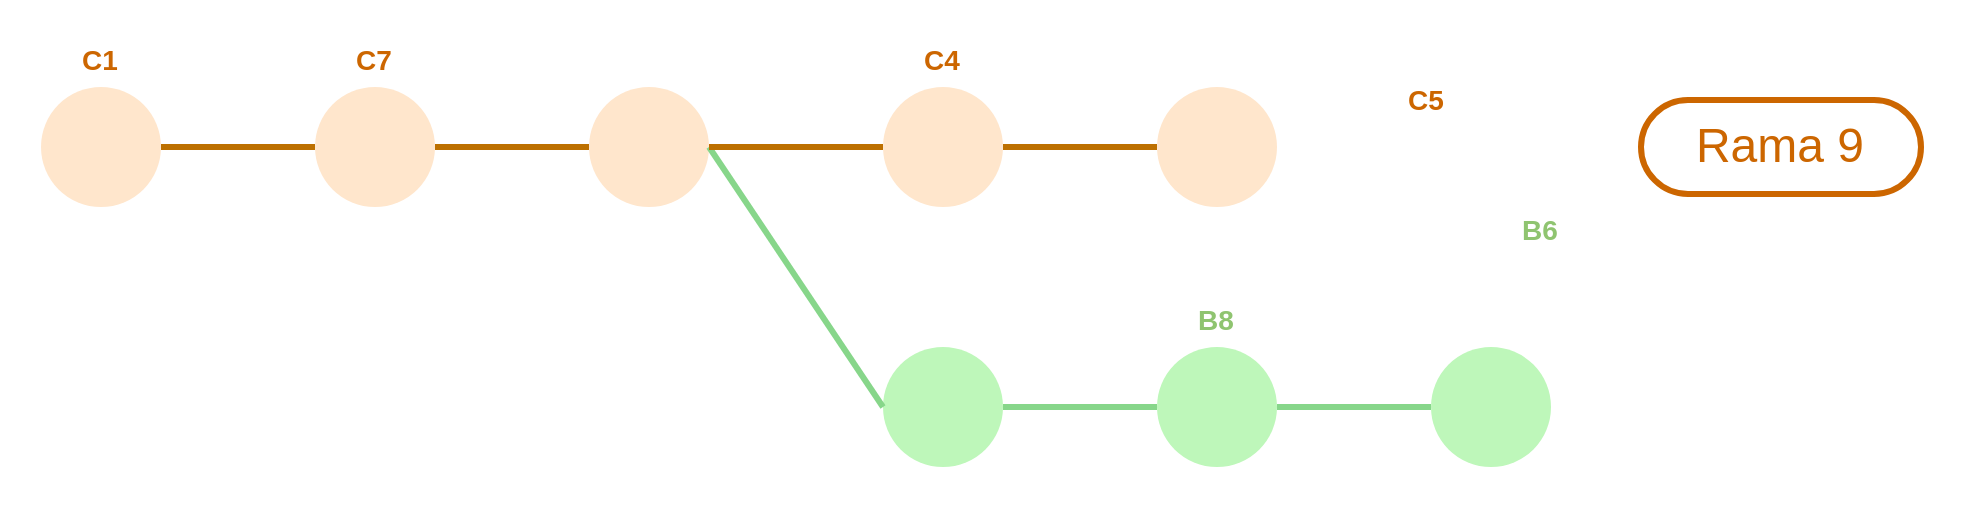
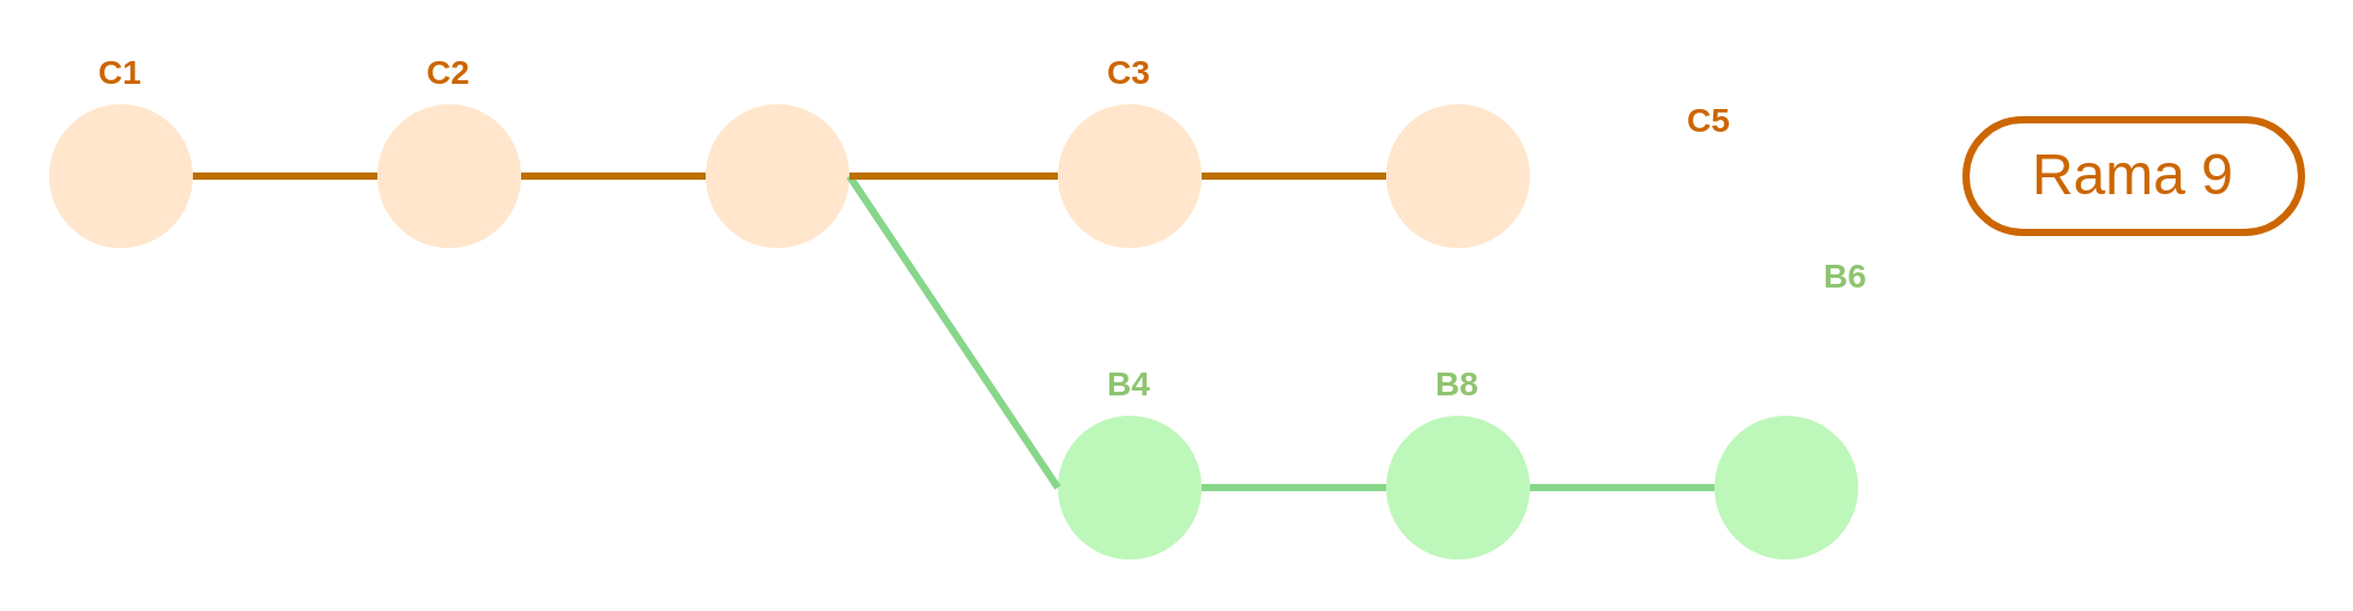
- <mxCell id="6" value="C7" style="text;html=1;strokeColor=none;fillColor=none;align=center;verticalAlign=middle;whiteSpace=wrap;rounded=0;fontStyle=1;fontSize=14;fontColor=#CC6600;" parent="1" vertex="1"><mxGeometry x="167" y="20" width="40" height="20" as="geometry" /></mxCell>
+ <mxCell id="6" value="C2" style="text;html=1;strokeColor=none;fillColor=none;align=center;verticalAlign=middle;whiteSpace=wrap;rounded=0;fontStyle=1;fontSize=14;fontColor=#CC6600;" parent="1" vertex="1"><mxGeometry x="167" y="20" width="40" height="20" as="geometry" /></mxCell>
- <mxCell id="20" value="C4" style="text;html=1;strokeColor=none;fillColor=none;align=center;verticalAlign=middle;whiteSpace=wrap;rounded=0;fontStyle=1;fontSize=14;fontColor=#CC6600;" parent="1" vertex="1"><mxGeometry x="451" y="20" width="40" height="20" as="geometry" /></mxCell>
+ <mxCell id="20" value="C3" style="text;html=1;strokeColor=none;fillColor=none;align=center;verticalAlign=middle;whiteSpace=wrap;rounded=0;fontStyle=1;fontSize=14;fontColor=#CC6600;" parent="1" vertex="1"><mxGeometry x="451" y="20" width="40" height="20" as="geometry" /></mxCell>
+ <mxCell id="10" value="B4" style="text;html=1;strokeColor=none;fillColor=none;align=center;verticalAlign=middle;whiteSpace=wrap;rounded=0;fontStyle=1;fontSize=14;fontColor=#8FC470;" parent="1" vertex="1"><mxGeometry x="451" y="150" width="40" height="20" as="geometry" /></mxCell>
